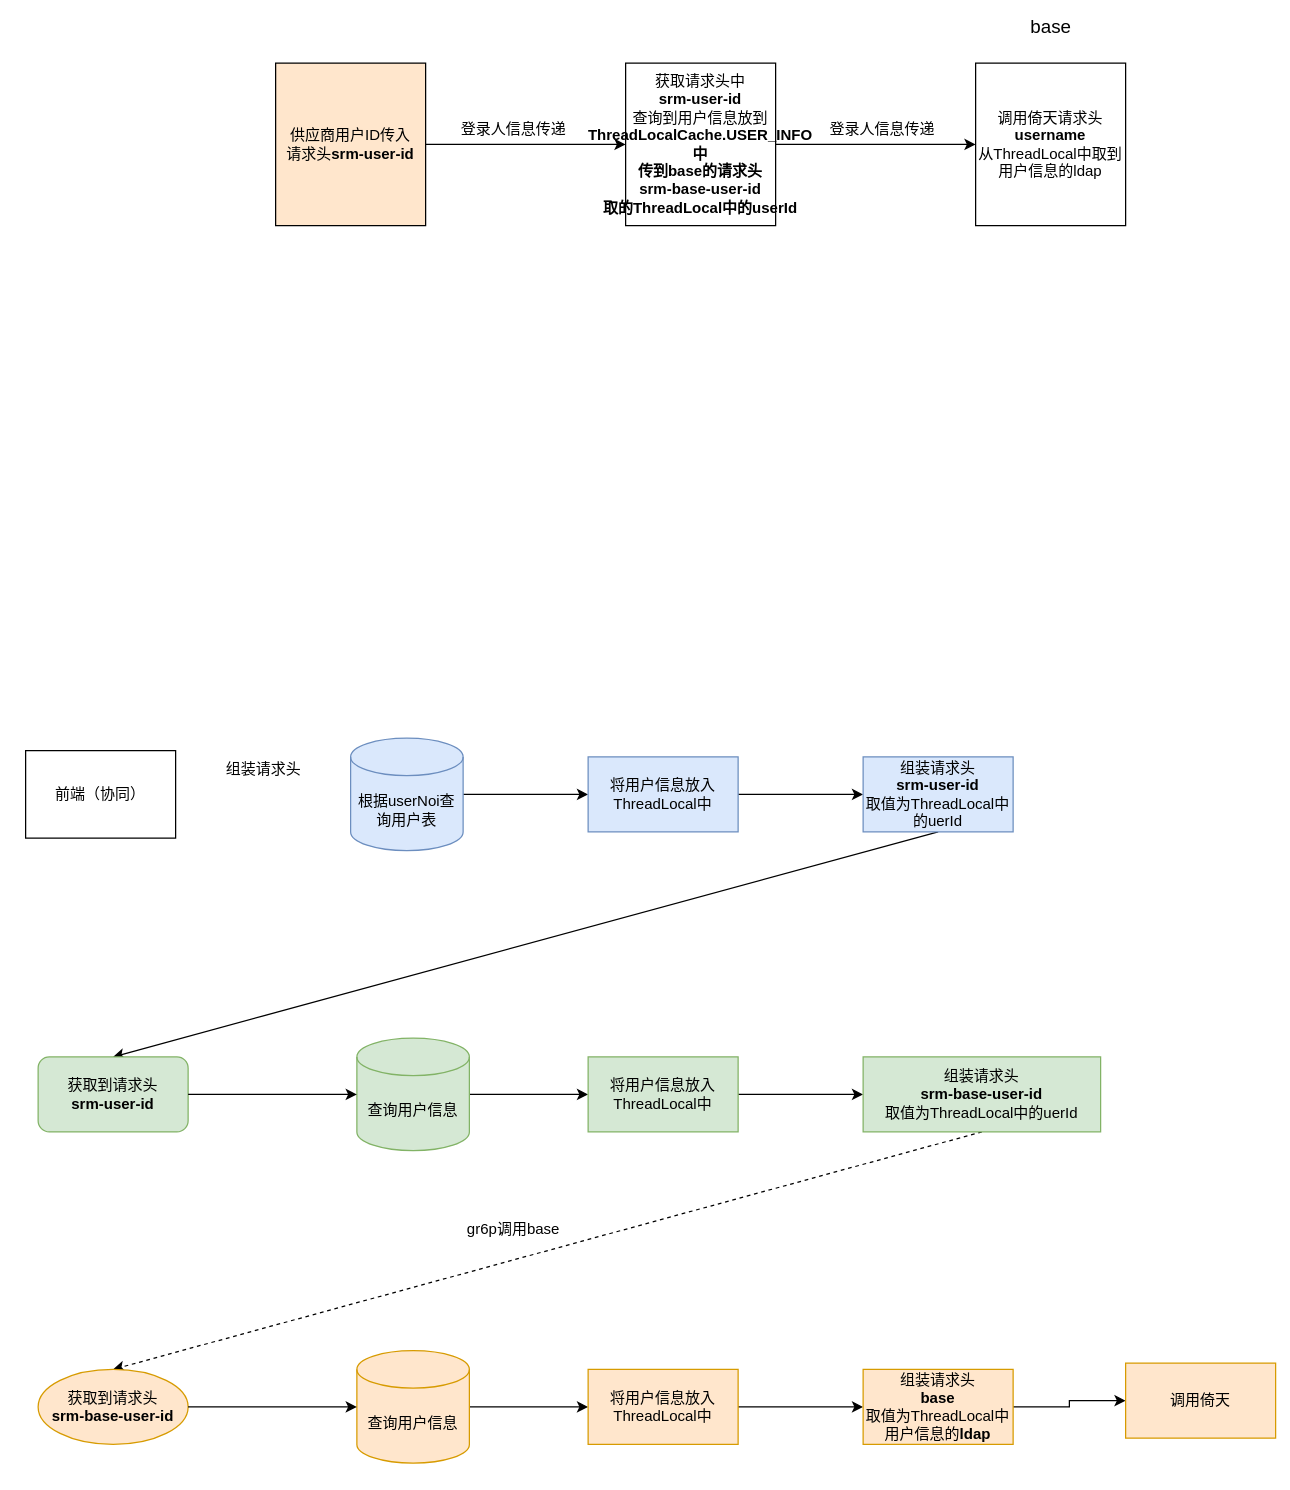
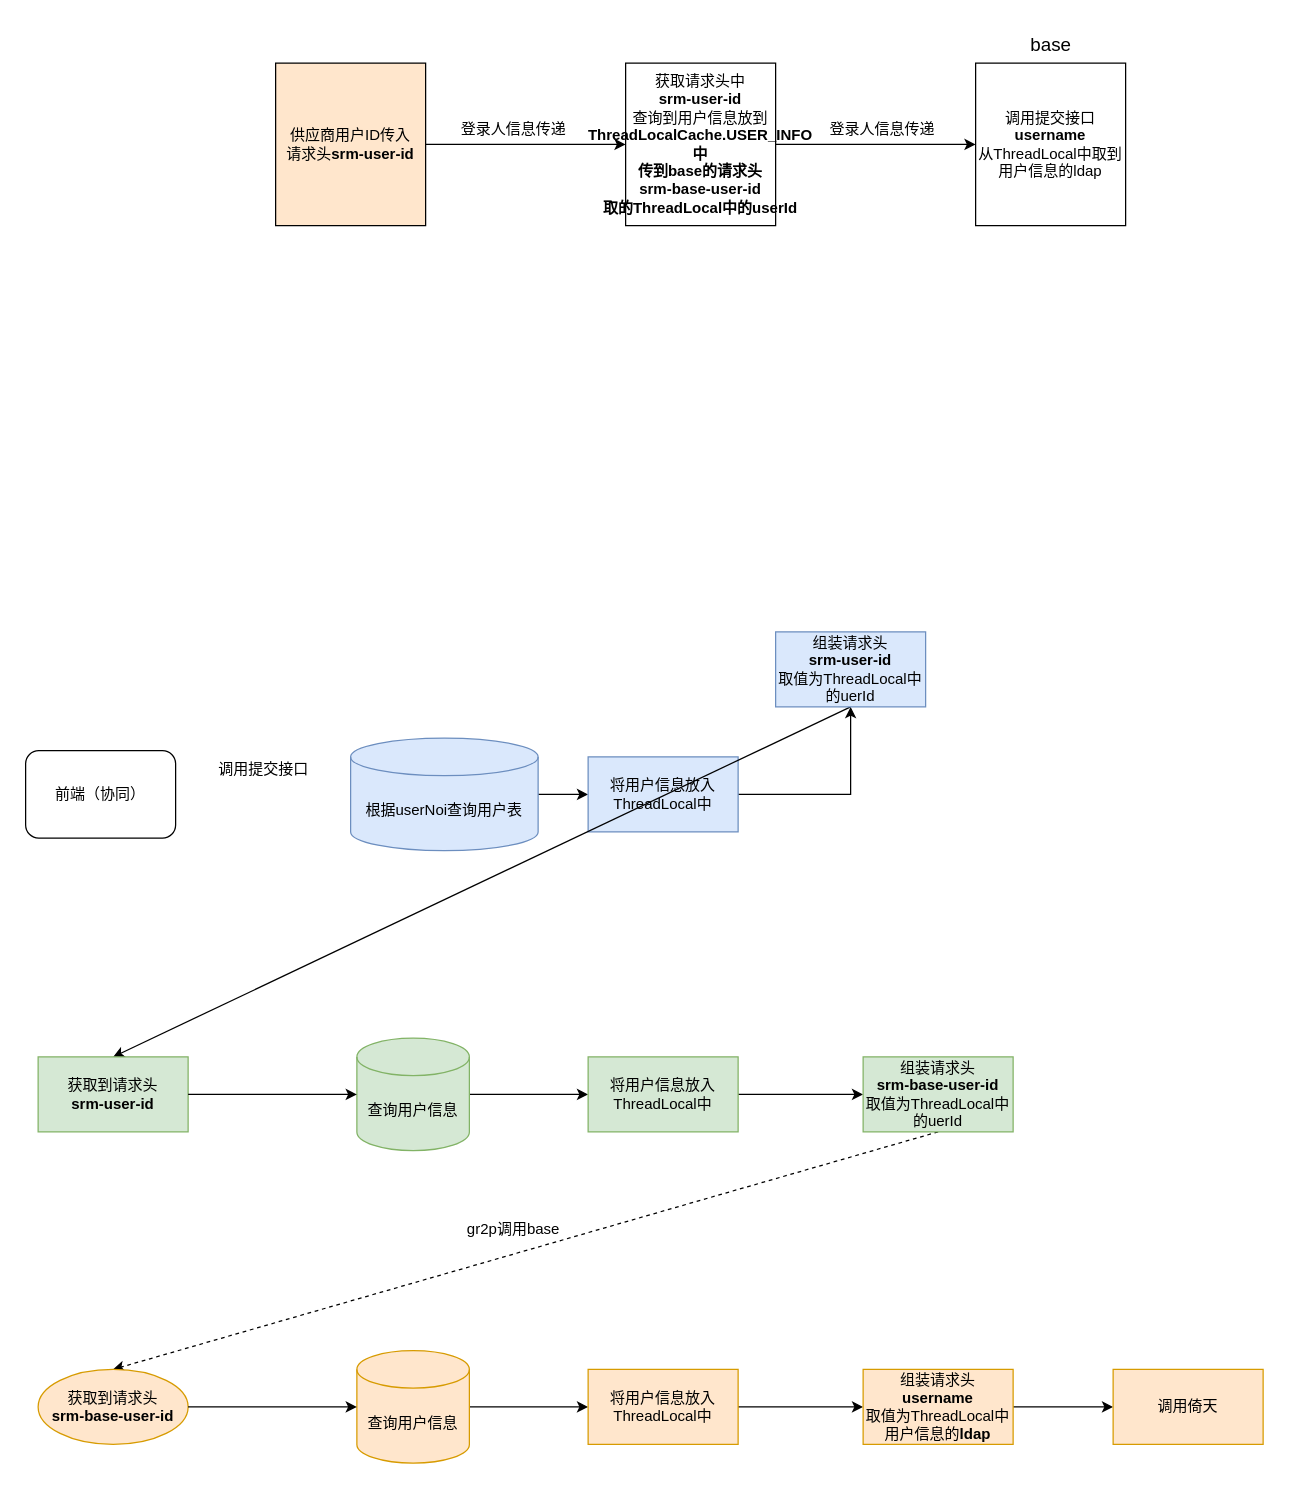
- <mxCell id="7" value="&lt;font style=&quot;font-size: 15px;&quot;&gt;base&lt;/font&gt;" style="text;html=1;align=center;verticalAlign=middle;resizable=0;points=[];autosize=1;strokeColor=none;fillColor=none;" vertex="1" parent="1"><mxGeometry x="810" y="5" width="60" height="30" as="geometry" /></mxCell>
+ <mxCell id="7" value="&lt;font style=&quot;font-size: 15px;&quot;&gt;base&lt;/font&gt;" style="text;html=1;align=center;verticalAlign=middle;resizable=0;points=[];autosize=1;strokeColor=none;fillColor=none;" vertex="1" parent="1"><mxGeometry x="810" y="20" width="60" height="30" as="geometry" /></mxCell>
- <mxCell id="6" value="调用倚天请求头&lt;div&gt;&lt;b&gt;username&lt;/b&gt;&lt;/div&gt;&lt;div&gt;从ThreadLocal中取到用户信息的ldap&lt;/div&gt;" style="rounded=0;whiteSpace=wrap;html=1;" vertex="1" parent="1"><mxGeometry x="780" y="50" width="120" height="130" as="geometry" /></mxCell>
+ <mxCell id="6" value="调用提交接口&lt;div&gt;&lt;b&gt;username&lt;/b&gt;&lt;/div&gt;&lt;div&gt;从ThreadLocal中取到用户信息的ldap&lt;/div&gt;" style="rounded=0;whiteSpace=wrap;html=1;" vertex="1" parent="1"><mxGeometry x="780" y="50" width="120" height="130" as="geometry" /></mxCell>
- <mxCell id="11" value="组装请求头" style="text;html=1;align=center;verticalAlign=middle;resizable=0;points=[];autosize=1;strokeColor=none;fillColor=none;" vertex="1" parent="1"><mxGeometry x="160" y="600" width="100" height="30" as="geometry" /></mxCell>
+ <mxCell id="11" value="调用提交接口" style="text;html=1;align=center;verticalAlign=middle;resizable=0;points=[];autosize=1;strokeColor=none;fillColor=none;" vertex="1" parent="1"><mxGeometry x="160" y="600" width="100" height="30" as="geometry" /></mxCell>
- <mxCell id="10" value="前端（协同）" style="rounded=0;whiteSpace=wrap;html=1;" vertex="1" parent="1"><mxGeometry x="20" y="600" width="120" height="70" as="geometry" /></mxCell>
+ <mxCell id="10" value="前端（协同）" style="whiteSpace=wrap;html=1;rounded=1;" vertex="1" parent="1"><mxGeometry x="20" y="600" width="120" height="70" as="geometry" /></mxCell>
- <mxCell id="13" value="根据userNoi查询用户表" style="shape=cylinder3;whiteSpace=wrap;html=1;boundedLbl=1;backgroundOutline=1;size=15;fillColor=#dae8fc;strokeColor=#6c8ebf;" vertex="1" parent="1"><mxGeometry x="280" y="590" width="90" height="90" as="geometry" /></mxCell>
+ <mxCell id="13" value="根据userNoi查询用户表" style="shape=cylinder3;whiteSpace=wrap;html=1;boundedLbl=1;backgroundOutline=1;size=15;fillColor=#dae8fc;strokeColor=#6c8ebf;" vertex="1" parent="1"><mxGeometry x="280" y="590" width="150" height="90" as="geometry" /></mxCell>
- <mxCell id="17" value="组装请求头&lt;div&gt;&lt;b&gt;srm-user-id&lt;/b&gt;&lt;/div&gt;&lt;div&gt;取值为ThreadLocal中的uerId&lt;/div&gt;" style="whiteSpace=wrap;html=1;fillColor=#dae8fc;strokeColor=#6c8ebf;rounded=0;" vertex="1" parent="1"><mxGeometry x="690" y="605" width="120" height="60" as="geometry" /></mxCell>
+ <mxCell id="17" value="组装请求头&lt;div&gt;&lt;b&gt;srm-user-id&lt;/b&gt;&lt;/div&gt;&lt;div&gt;取值为ThreadLocal中的uerId&lt;/div&gt;" style="whiteSpace=wrap;html=1;fillColor=#dae8fc;strokeColor=#6c8ebf;rounded=0;" vertex="1" parent="1"><mxGeometry x="620" y="505" width="120" height="60" as="geometry" /></mxCell>
- <mxCell id="18" value="获取到请求头&lt;div&gt;&lt;b&gt;srm-user-id&lt;/b&gt;&lt;br&gt;&lt;/div&gt;" style="whiteSpace=wrap;html=1;fillColor=#d5e8d4;strokeColor=#82b366;rounded=1;" vertex="1" parent="1"><mxGeometry x="30" y="845" width="120" height="60" as="geometry" /></mxCell>
+ <mxCell id="18" value="获取到请求头&lt;div&gt;&lt;b&gt;srm-user-id&lt;/b&gt;&lt;br&gt;&lt;/div&gt;" style="whiteSpace=wrap;html=1;fillColor=#d5e8d4;strokeColor=#82b366;" vertex="1" parent="1"><mxGeometry x="30" y="845" width="120" height="60" as="geometry" /></mxCell>
- <mxCell id="25" value="组装请求头&lt;div&gt;&lt;b&gt;srm-base-user-id&lt;/b&gt;&lt;br&gt;&lt;/div&gt;&lt;div&gt;取值为ThreadLocal中的uerId&lt;/div&gt;" style="whiteSpace=wrap;html=1;fillColor=#d5e8d4;strokeColor=#82b366;" vertex="1" parent="1"><mxGeometry x="690" y="845" width="190" height="60" as="geometry" /></mxCell>
+ <mxCell id="25" value="组装请求头&lt;div&gt;&lt;b&gt;srm-base-user-id&lt;/b&gt;&lt;br&gt;&lt;/div&gt;&lt;div&gt;取值为ThreadLocal中的uerId&lt;/div&gt;" style="whiteSpace=wrap;html=1;fillColor=#d5e8d4;strokeColor=#82b366;" vertex="1" parent="1"><mxGeometry x="690" y="845" width="120" height="60" as="geometry" /></mxCell>
- <mxCell id="34" value="gr6p调用base" style="text;html=1;align=center;verticalAlign=middle;resizable=0;points=[];autosize=1;strokeColor=none;fillColor=none;" vertex="1" parent="1"><mxGeometry x="360" y="968" width="100" height="30" as="geometry" /></mxCell>
+ <mxCell id="34" value="gr2p调用base" style="text;html=1;align=center;verticalAlign=middle;resizable=0;points=[];autosize=1;strokeColor=none;fillColor=none;" vertex="1" parent="1"><mxGeometry x="360" y="968" width="100" height="30" as="geometry" /></mxCell>
- <mxCell id="35" value="调用倚天" style="whiteSpace=wrap;html=1;fillColor=#ffe6cc;strokeColor=#d79b00;" vertex="1" parent="1"><mxGeometry x="900" y="1090" width="120" height="60" as="geometry" /></mxCell>
+ <mxCell id="35" value="调用倚天" style="whiteSpace=wrap;html=1;fillColor=#ffe6cc;strokeColor=#d79b00;" vertex="1" parent="1"><mxGeometry x="890" y="1095" width="120" height="60" as="geometry" /></mxCell>
- <mxCell id="33" value="组装请求头&lt;div&gt;&lt;b&gt;base&lt;/b&gt;&lt;br&gt;&lt;/div&gt;&lt;div&gt;取值为ThreadLocal中用户信息的&lt;b&gt;ldap&lt;/b&gt;&lt;/div&gt;" style="whiteSpace=wrap;html=1;fillColor=#ffe6cc;strokeColor=#d79b00;" vertex="1" parent="1"><mxGeometry x="690" y="1095" width="120" height="60" as="geometry" /></mxCell>
+ <mxCell id="33" value="组装请求头&lt;div&gt;&lt;b&gt;username&lt;/b&gt;&lt;br&gt;&lt;/div&gt;&lt;div&gt;取值为ThreadLocal中用户信息的&lt;b&gt;ldap&lt;/b&gt;&lt;/div&gt;" style="whiteSpace=wrap;html=1;fillColor=#ffe6cc;strokeColor=#d79b00;" vertex="1" parent="1"><mxGeometry x="690" y="1095" width="120" height="60" as="geometry" /></mxCell>
